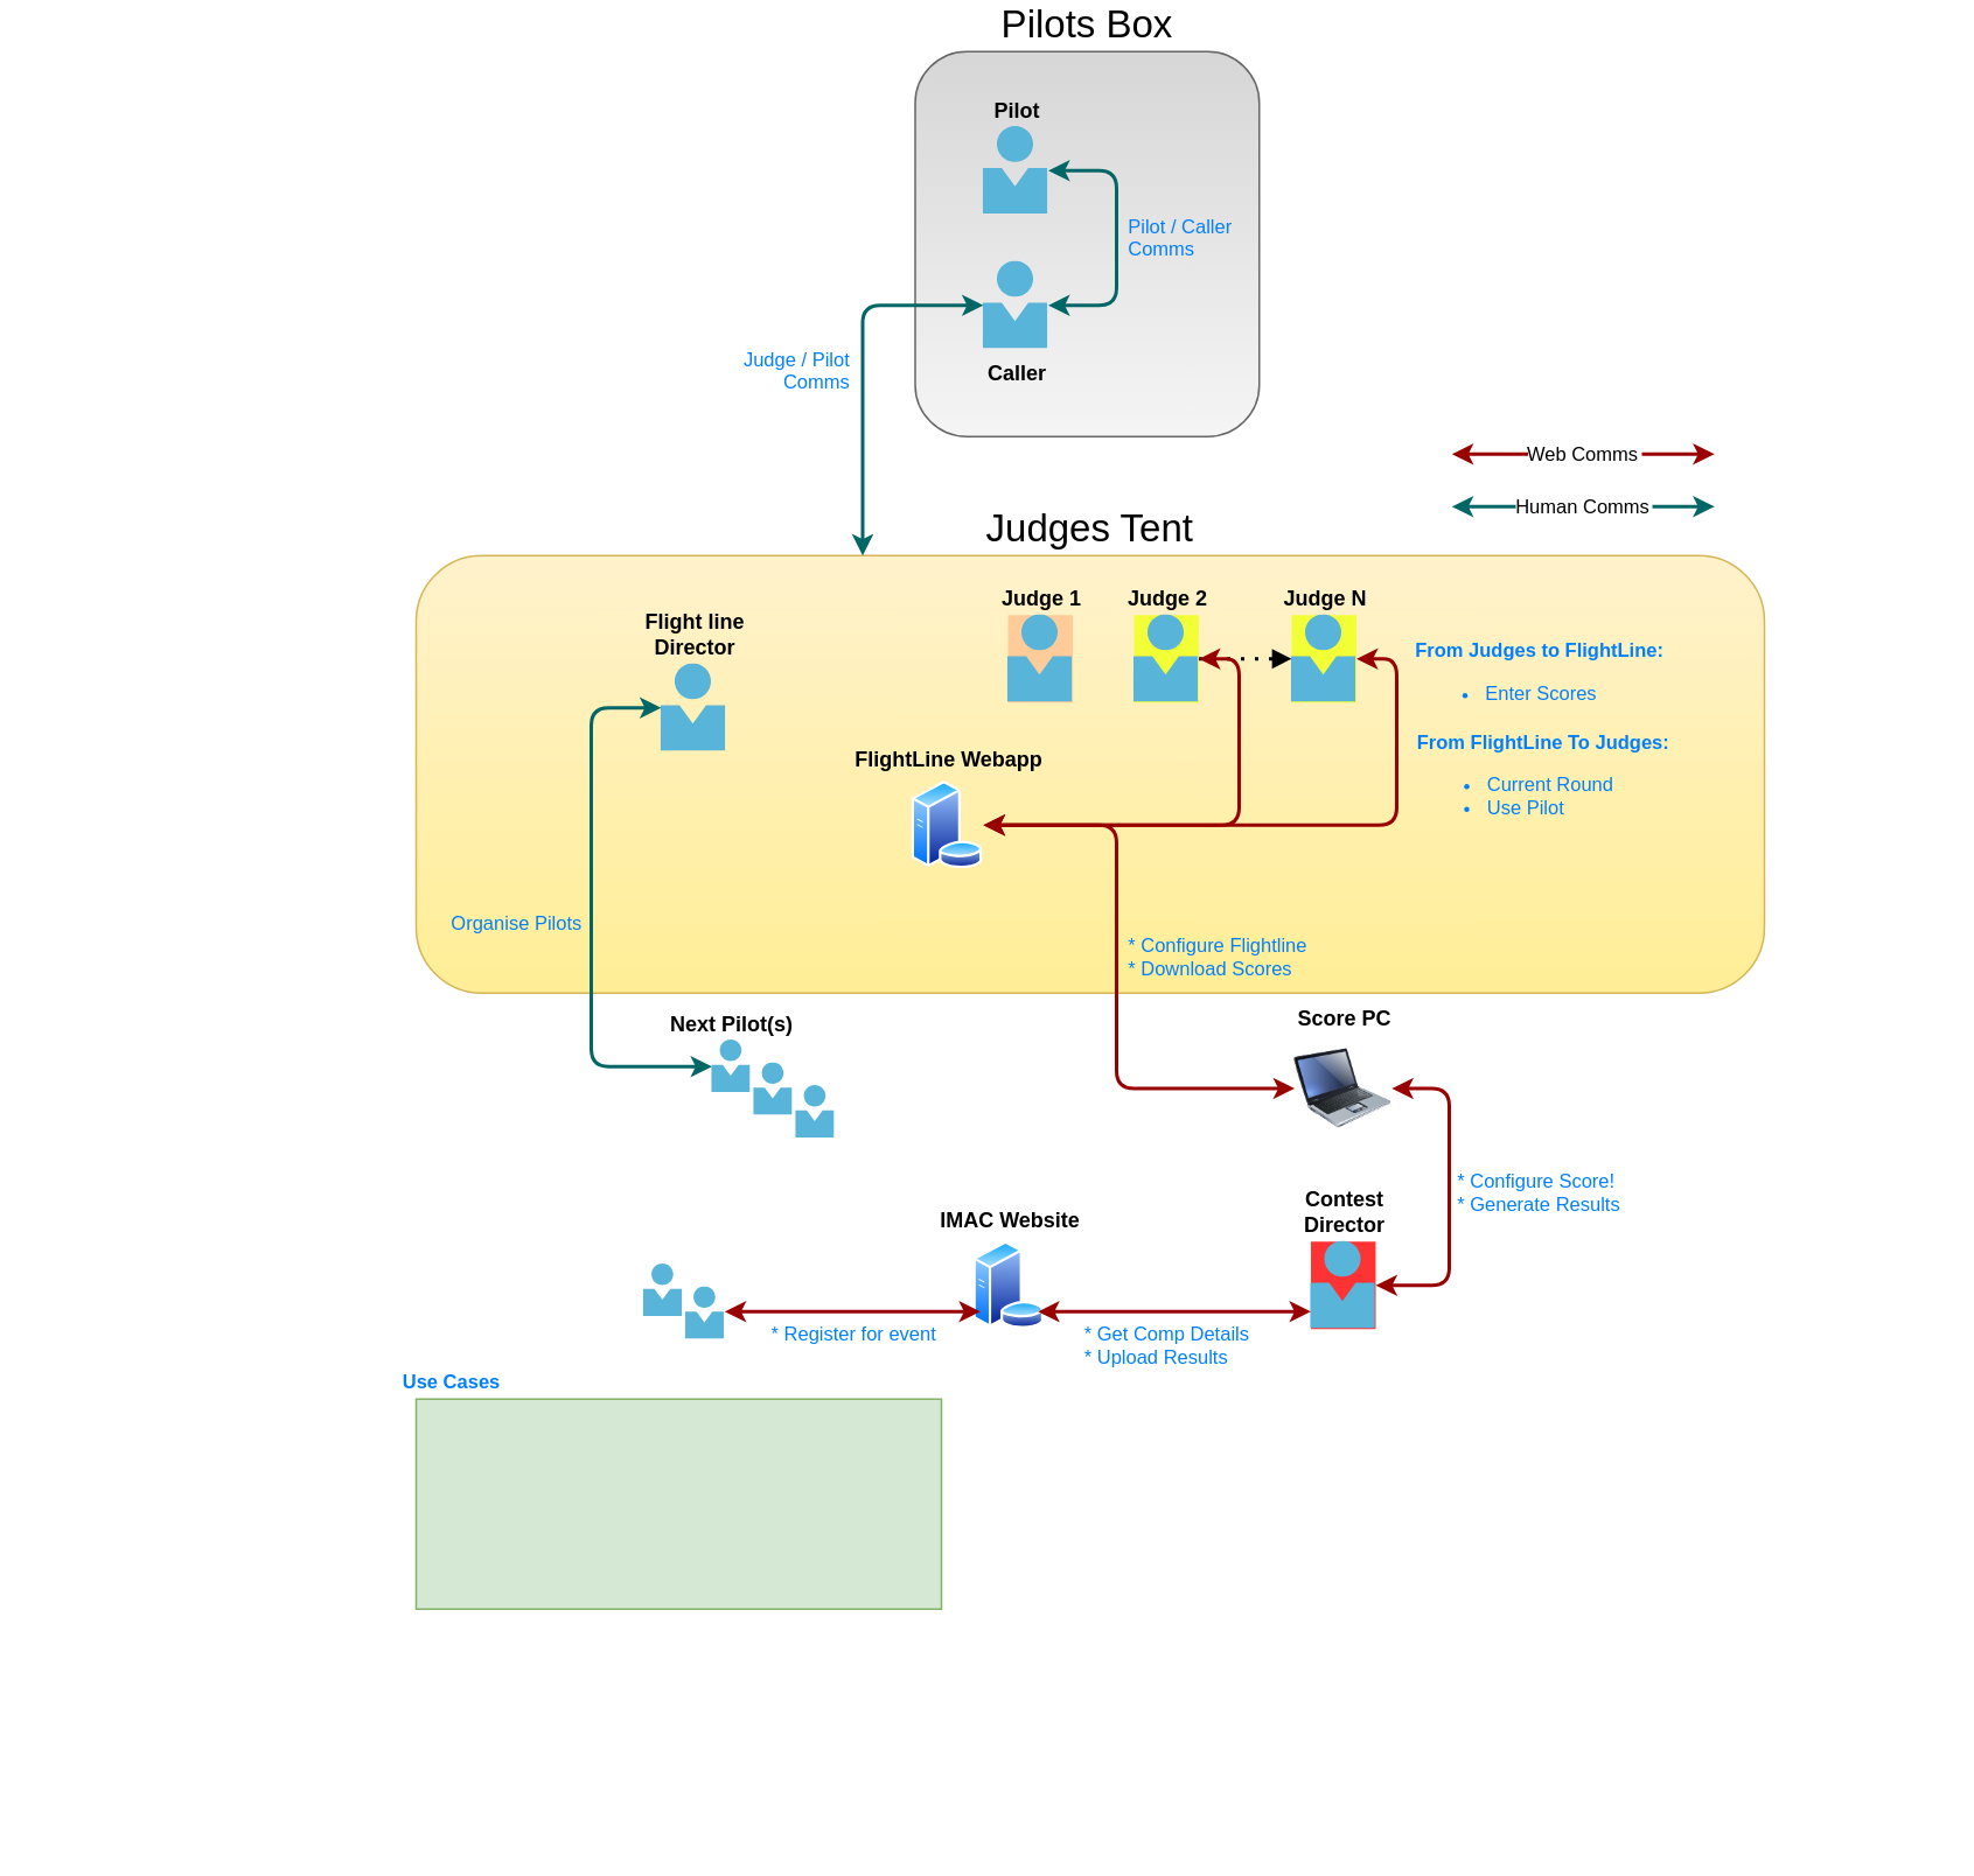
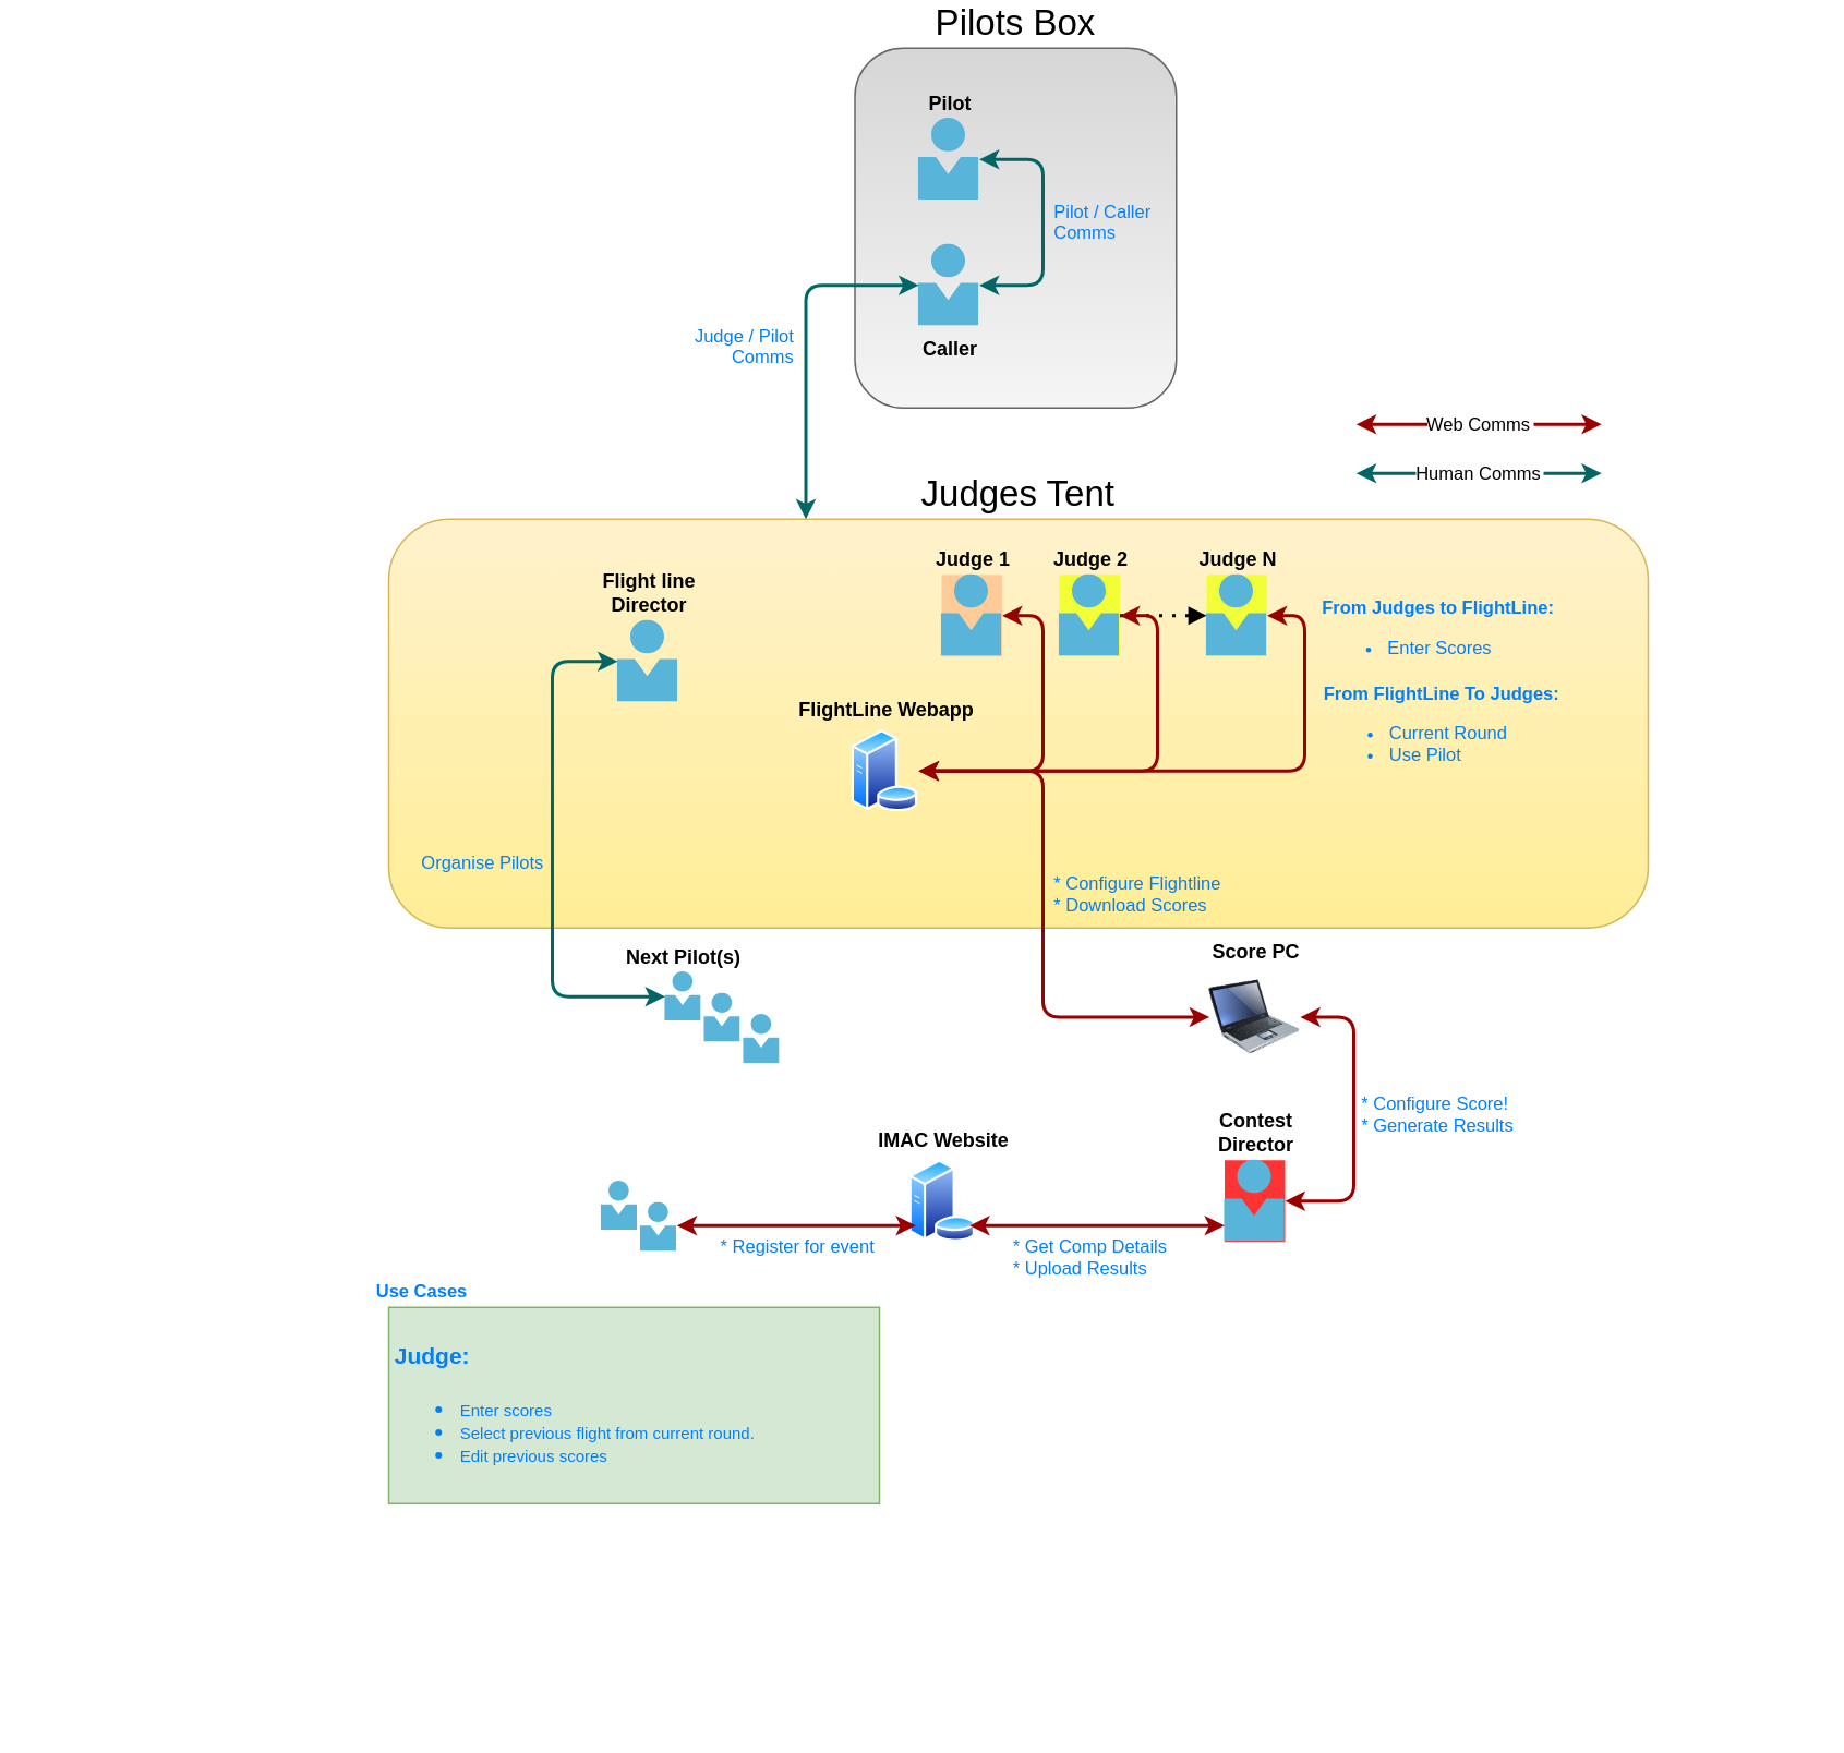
+ <mxCell id="20" value="" style="edgeStyle=elbowEdgeStyle;elbow=horizontal;strokeColor=#990000;strokeWidth=2;startArrow=classic;startFill=1;" parent="1" source="6" target="12" edge="1"><mxGeometry width="100" height="100" relative="1" as="geometry"><mxPoint x="1113" y="352" as="sourcePoint" /><mxPoint x="973" y="459.5" as="targetPoint" /><Array as="points"><mxPoint x="637" y="420" /><mxPoint x="677" y="430" /><mxPoint x="717" y="430" /><mxPoint x="714" y="408" /></Array></mxGeometry></mxCell>
+ <mxCell id="38" value="&lt;h1&gt;&lt;font style=&quot;line-height: 1;&quot;&gt;&lt;span style=&quot;font-size: 14px;&quot;&gt;Judge:&lt;br&gt;&lt;ul&gt;&lt;li&gt;&lt;font style=&quot;font-size: 10px; font-weight: normal;&quot;&gt;Enter scores&lt;/font&gt;&lt;/li&gt;&lt;li&gt;&lt;font style=&quot;font-size: 10px; font-weight: normal;&quot;&gt;Select previous flight from current round.&lt;/font&gt;&lt;/li&gt;&lt;li&gt;&lt;font style=&quot;font-size: 10px; font-weight: normal;&quot;&gt;Edit previous scores&lt;/font&gt;&lt;/li&gt;&lt;/ul&gt;&lt;/span&gt;&lt;/font&gt;&lt;/h1&gt;&lt;p&gt;&lt;/p&gt;" style="text;html=1;strokeColor=none;fillColor=none;spacing=5;spacingTop=-20;whiteSpace=wrap;overflow=hidden;rounded=0;labelBackgroundColor=none;sketch=0;fontSize=11;fontColor=#007FFF;" parent="1" vertex="1"><mxGeometry x="236" y="800" width="300" height="100" as="geometry" /></mxCell>
